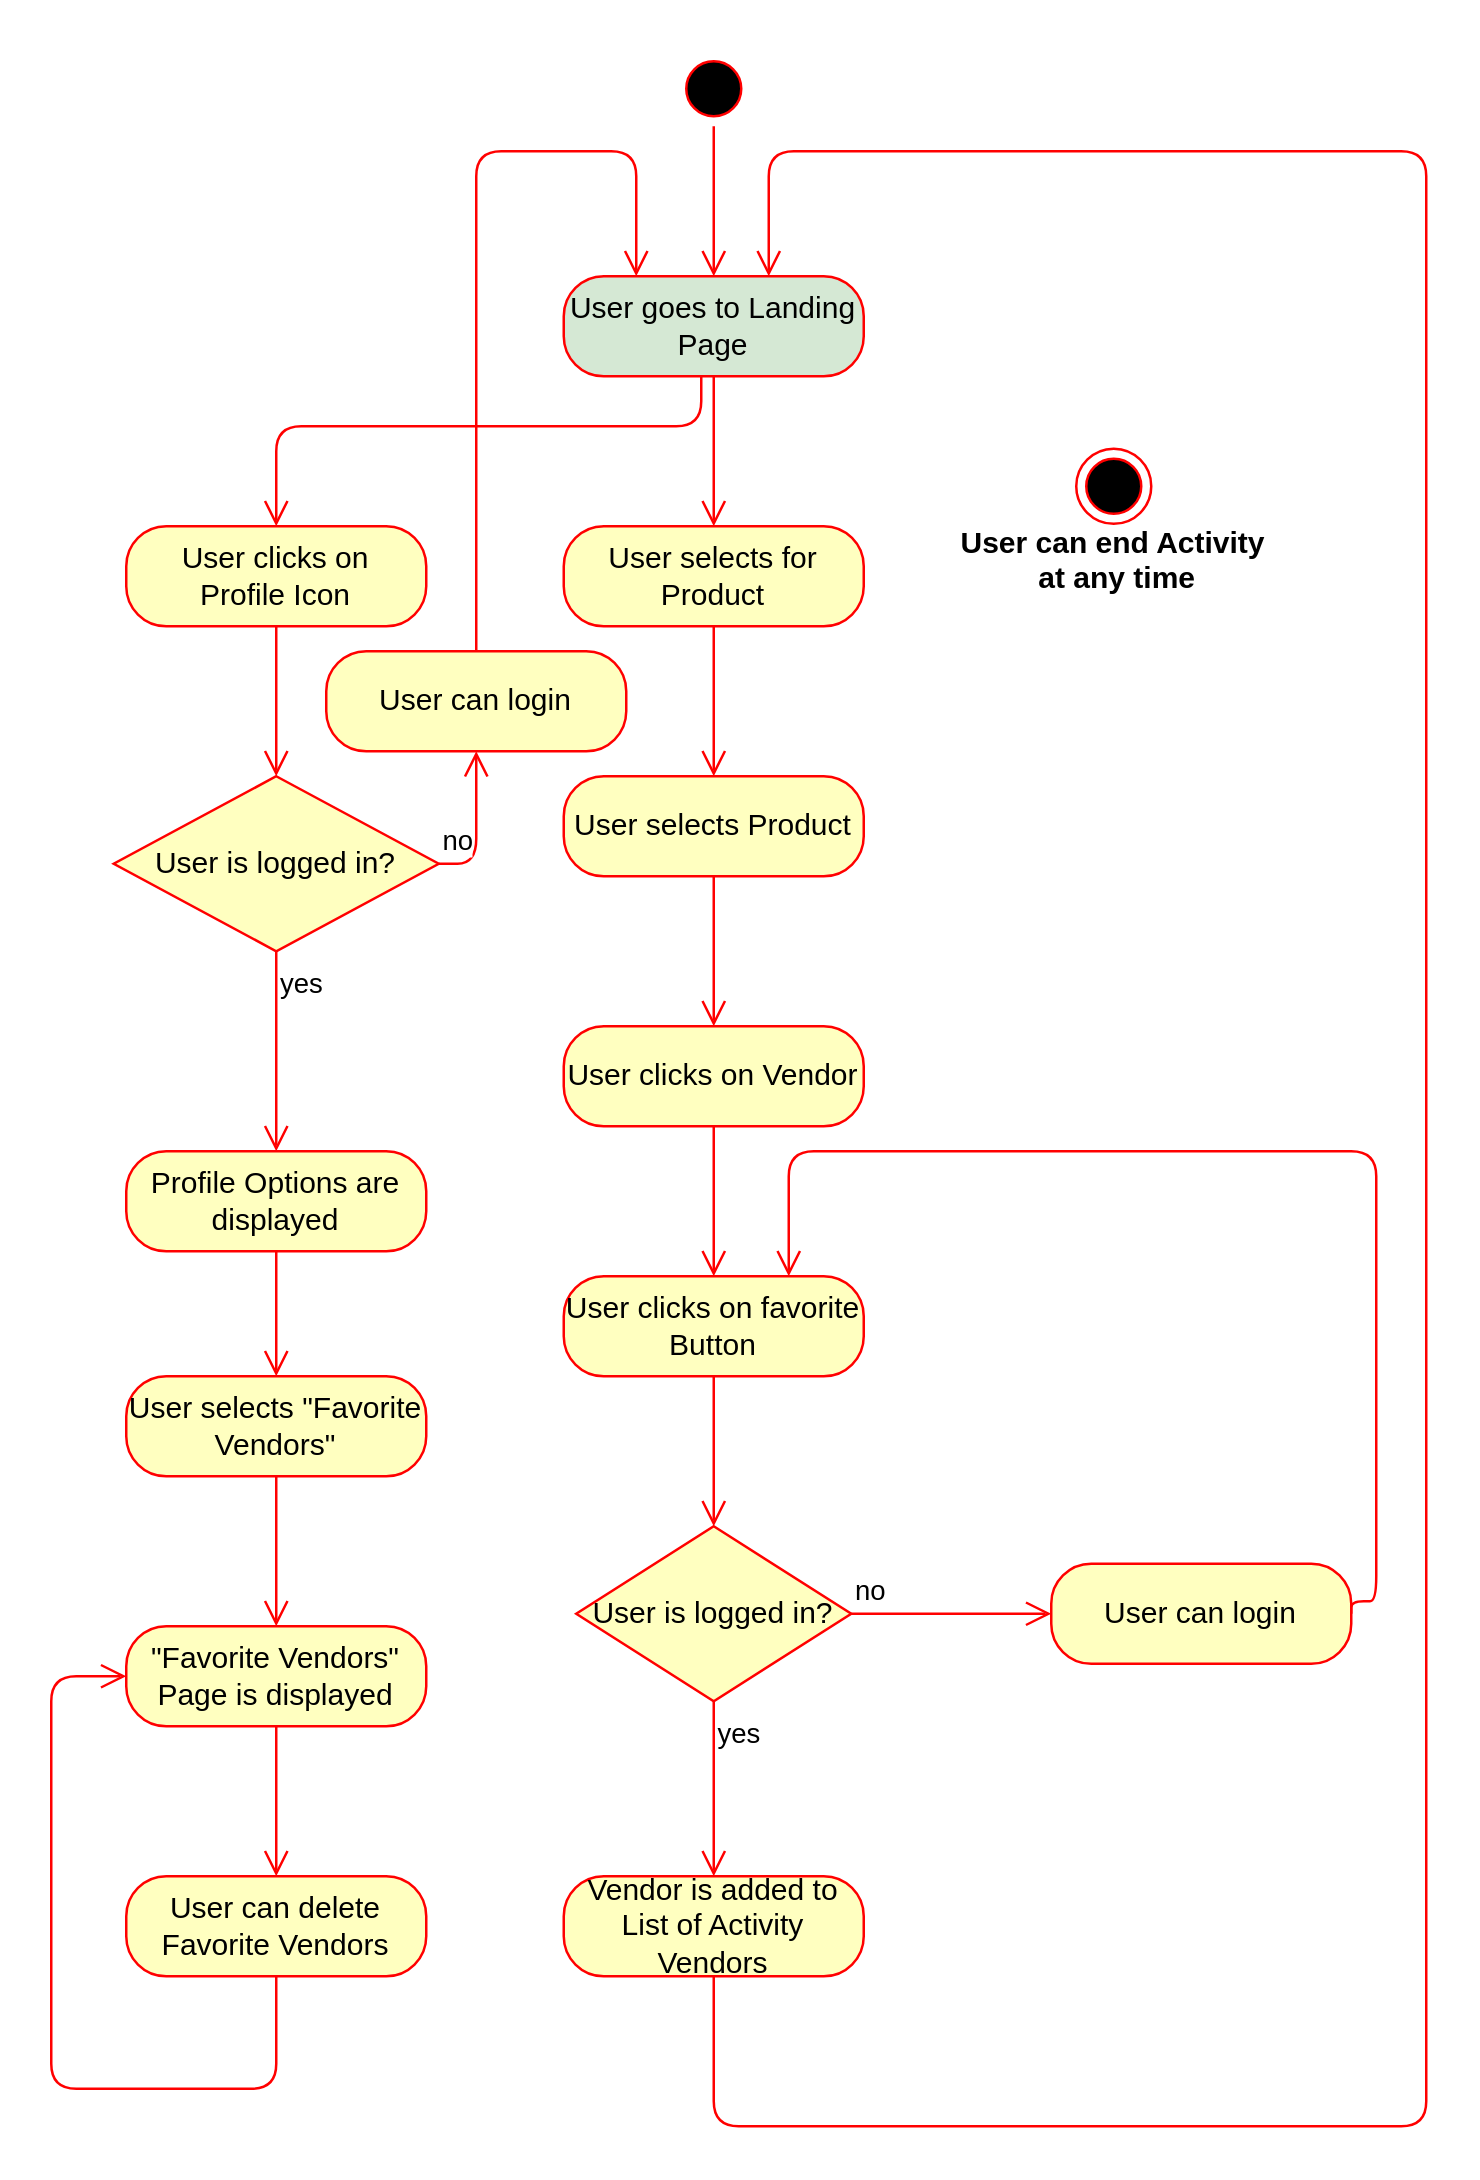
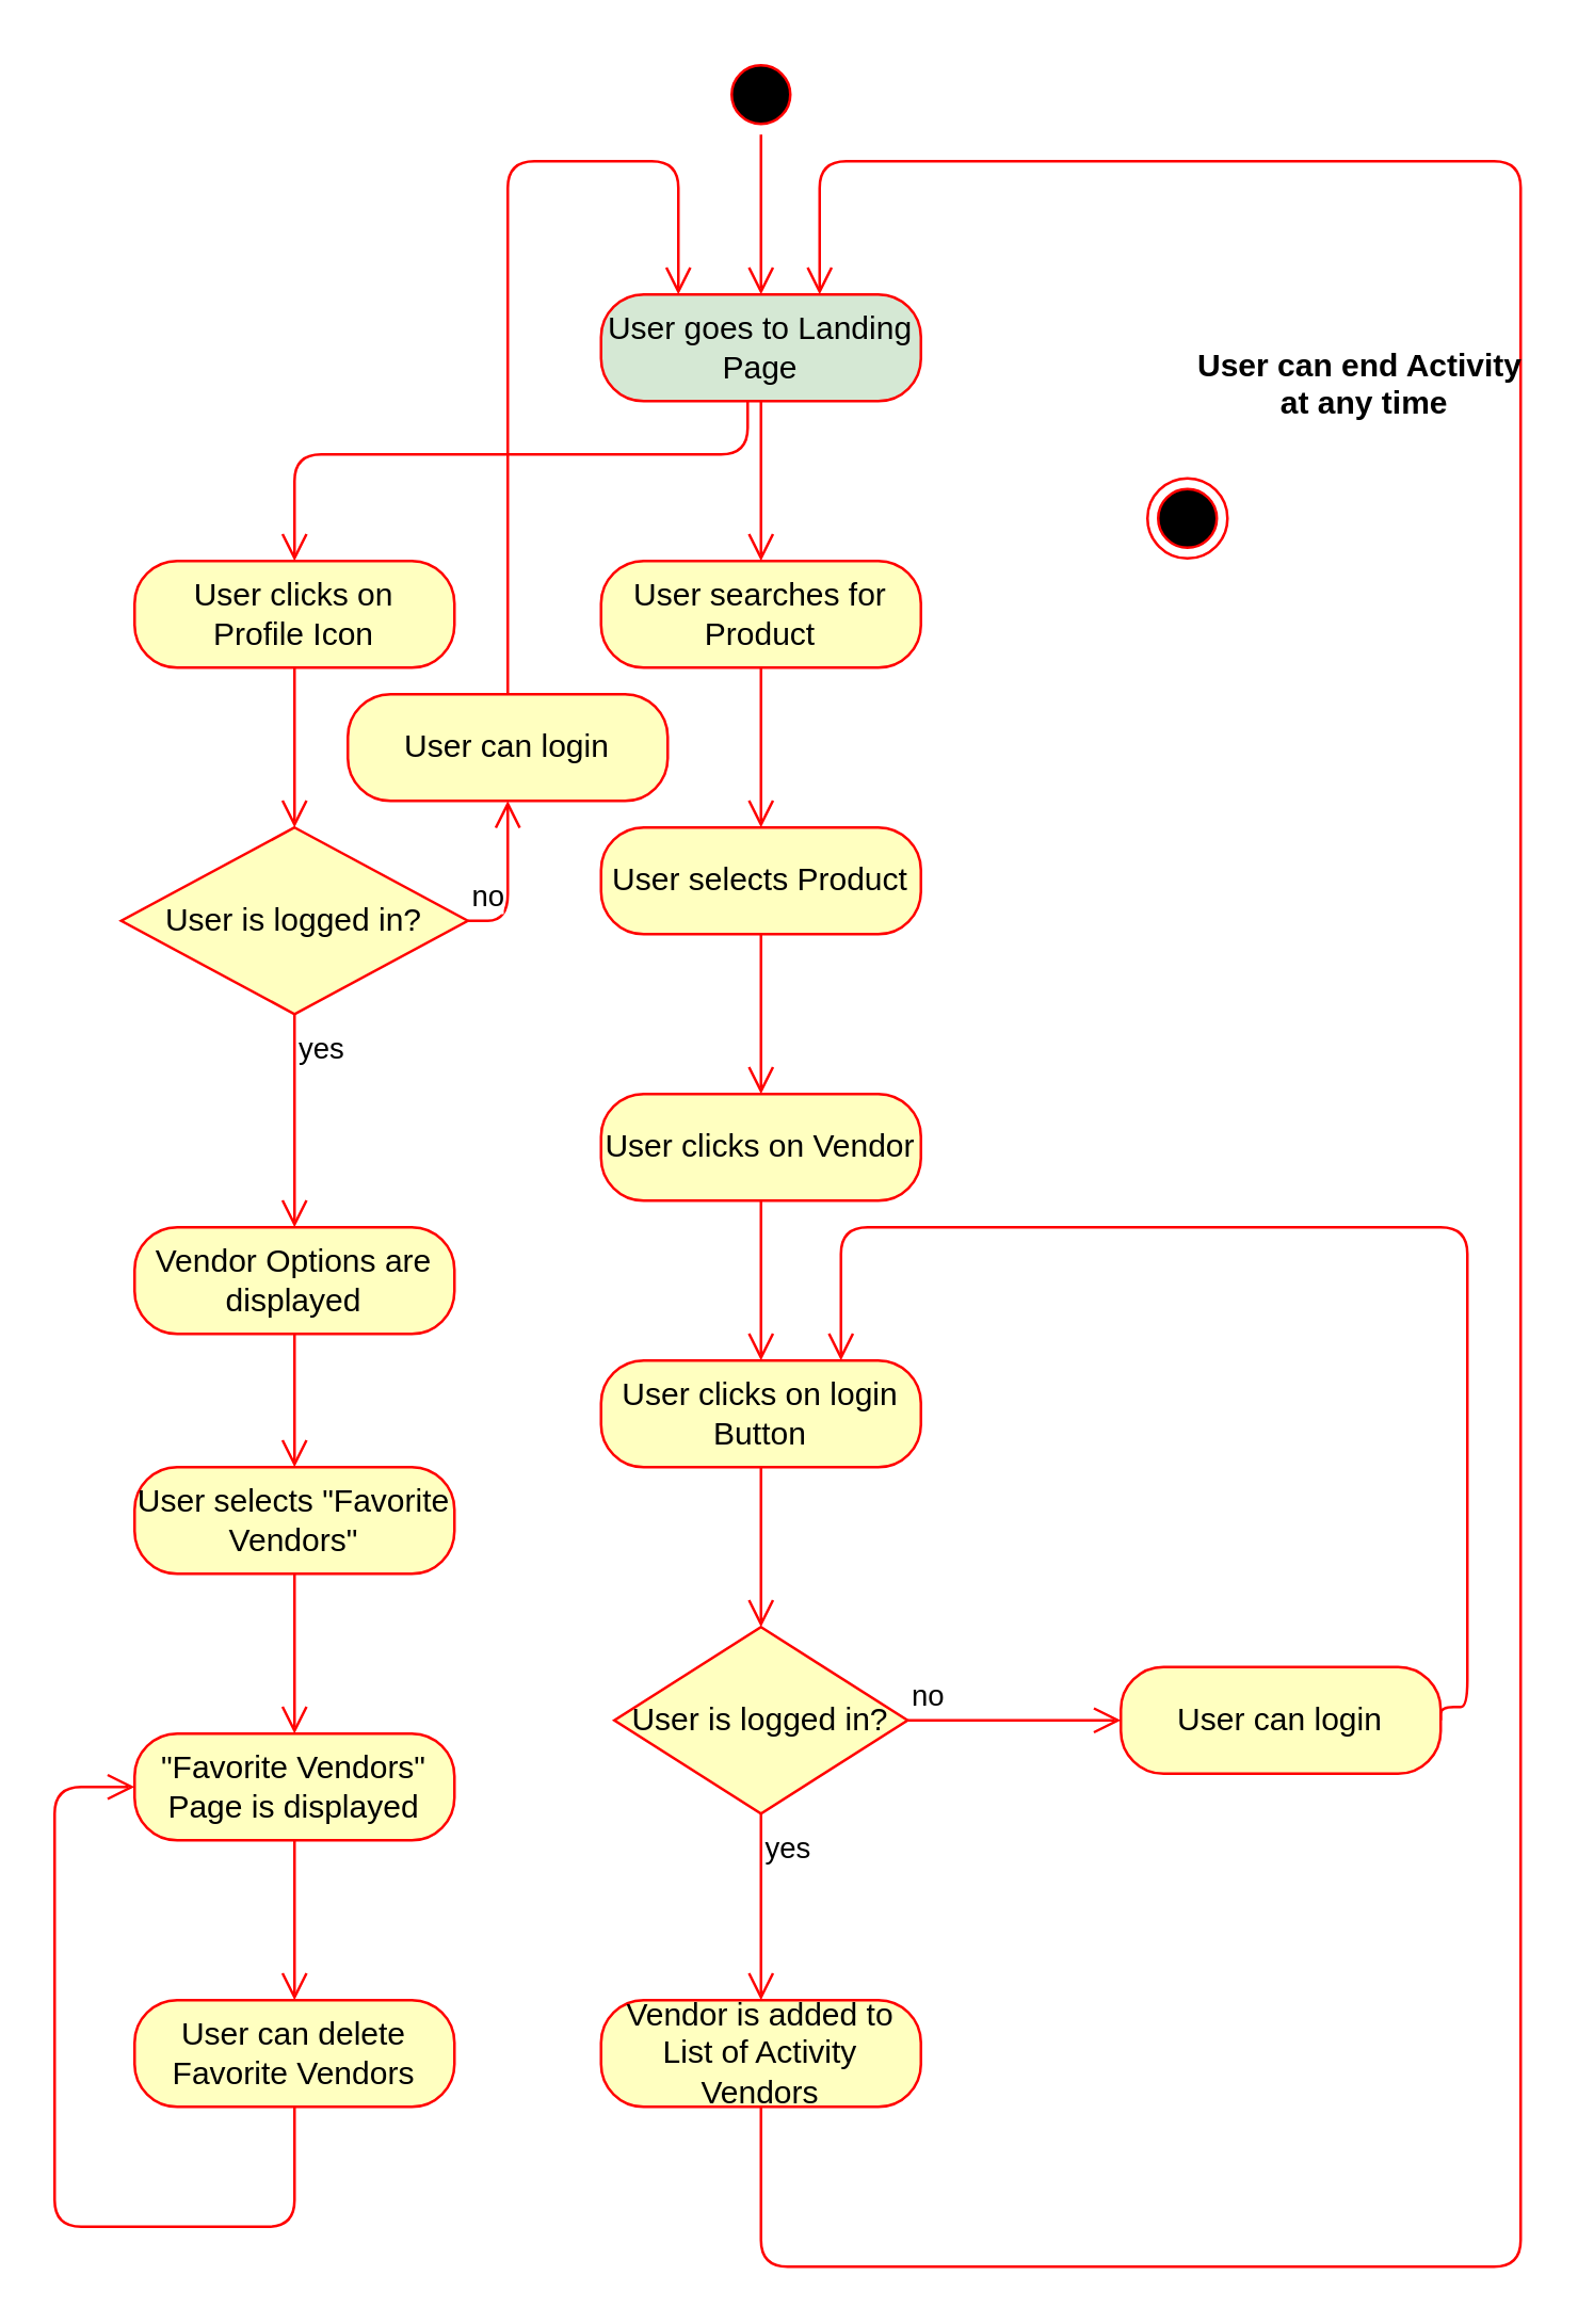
- <mxCell id="38" value="User can end Activity&#10; at any time" style="text;align=center;fontStyle=1;verticalAlign=middle;spacingLeft=3;spacingRight=3;strokeColor=none;rotatable=0;points=[[0,0.5],[1,0.5]];portConstraint=eastwest;" vertex="1" parent="1"><mxGeometry x="380" y="210" width="130" height="26" as="geometry" /></mxCell>
+ <mxCell id="38" value="User can end Activity&#10; at any time" style="text;align=center;fontStyle=1;verticalAlign=middle;spacingLeft=3;spacingRight=3;strokeColor=none;rotatable=0;points=[[0,0.5],[1,0.5]];portConstraint=eastwest;" vertex="1" parent="1"><mxGeometry x="445" y="130" width="130" height="26" as="geometry" /></mxCell>
- <mxCell id="6" value="User selects for Product" style="rounded=1;whiteSpace=wrap;html=1;arcSize=40;fontColor=#000000;fillColor=#ffffc0;strokeColor=#ff0000;" vertex="1" parent="1"><mxGeometry x="225" y="210" width="120" height="40" as="geometry" /></mxCell>
+ <mxCell id="6" value="User searches for Product" style="rounded=1;whiteSpace=wrap;html=1;arcSize=40;fontColor=#000000;fillColor=#ffffc0;strokeColor=#ff0000;" vertex="1" parent="1"><mxGeometry x="225" y="210" width="120" height="40" as="geometry" /></mxCell>
- <mxCell id="29" value="Profile Options are displayed" style="rounded=1;whiteSpace=wrap;html=1;arcSize=40;fontColor=#000000;fillColor=#ffffc0;strokeColor=#ff0000;" vertex="1" parent="1"><mxGeometry x="50" y="460" width="120" height="40" as="geometry" /></mxCell>
+ <mxCell id="29" value="Vendor Options are displayed" style="rounded=1;whiteSpace=wrap;html=1;arcSize=40;fontColor=#000000;fillColor=#ffffc0;strokeColor=#ff0000;" vertex="1" parent="1"><mxGeometry x="50" y="460" width="120" height="40" as="geometry" /></mxCell>
- <mxCell id="12" value="User clicks on favorite Button" style="rounded=1;whiteSpace=wrap;html=1;arcSize=40;fontColor=#000000;fillColor=#ffffc0;strokeColor=#ff0000;" vertex="1" parent="1"><mxGeometry x="225" y="510" width="120" height="40" as="geometry" /></mxCell>
+ <mxCell id="12" value="User clicks on login Button" style="rounded=1;whiteSpace=wrap;html=1;arcSize=40;fontColor=#000000;fillColor=#ffffc0;strokeColor=#ff0000;" vertex="1" parent="1"><mxGeometry x="225" y="510" width="120" height="40" as="geometry" /></mxCell>
